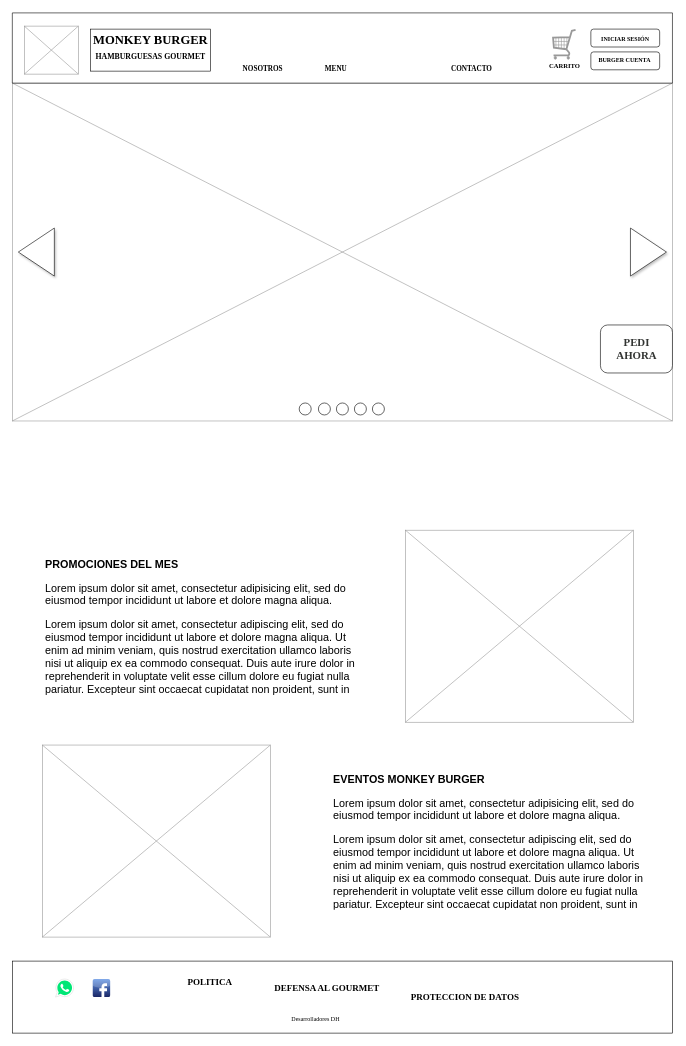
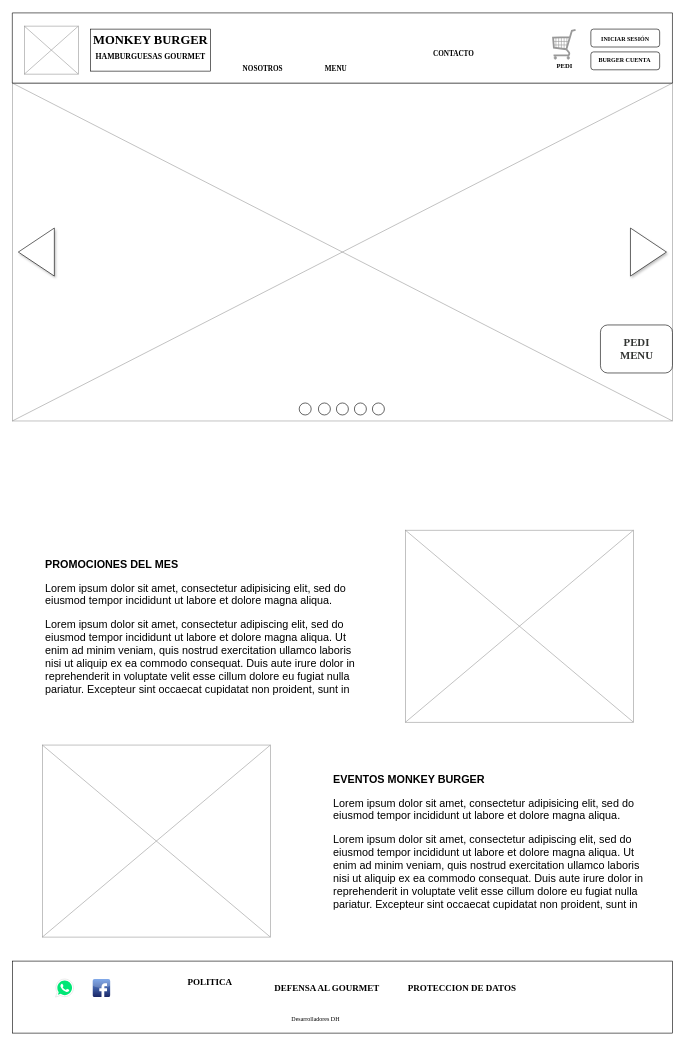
- <mxCell id="39" value="&lt;span style=&quot;font-size: 12px&quot;&gt;&lt;b style=&quot;font-size: 11px&quot;&gt;CARRITO&lt;/b&gt;&lt;/span&gt;" style="text;html=1;resizable=0;autosize=1;align=center;verticalAlign=middle;points=[];fillColor=none;strokeColor=none;rounded=0;fontFamily=Tahoma;fontSize=13;fontColor=#000000;" vertex="1" parent="25"><mxGeometry x="884.67" y="77" width="70" height="20" as="geometry" /></mxCell>
+ <mxCell id="39" value="&lt;span style=&quot;font-size: 12px&quot;&gt;&lt;b style=&quot;font-size: 11px&quot;&gt;PEDI&lt;/b&gt;&lt;/span&gt;" style="text;html=1;resizable=0;autosize=1;align=center;verticalAlign=middle;points=[];fillColor=none;strokeColor=none;rounded=0;fontFamily=Tahoma;fontSize=13;fontColor=#000000;" vertex="1" parent="25"><mxGeometry x="884.67" y="77" width="70" height="20" as="geometry" /></mxCell>
- <mxCell id="32" value="&lt;span style=&quot;font-size: 12px&quot;&gt;&lt;b&gt;CONTACTO&lt;/b&gt;&lt;/span&gt;" style="text;html=1;resizable=0;autosize=1;align=center;verticalAlign=middle;points=[];fillColor=none;strokeColor=none;rounded=0;fontFamily=Tahoma;fontSize=13;fontColor=#000000;" vertex="1" parent="25"><mxGeometry x="724.67" y="83" width="80" height="20" as="geometry" /></mxCell>
+ <mxCell id="32" value="&lt;span style=&quot;font-size: 12px&quot;&gt;&lt;b&gt;CONTACTO&lt;/b&gt;&lt;/span&gt;" style="text;html=1;resizable=0;autosize=1;align=center;verticalAlign=middle;points=[];fillColor=none;strokeColor=none;rounded=0;fontFamily=Tahoma;fontSize=13;fontColor=#000000;" vertex="1" parent="25"><mxGeometry x="694.67" y="58" width="80" height="20" as="geometry" /></mxCell>
- <mxCell id="4" value="&lt;span style=&quot;font-size: 18px&quot;&gt;&lt;b&gt;&lt;font color=&quot;#333533&quot;&gt;PEDI &lt;br&gt;AHORA&lt;/font&gt;&lt;/b&gt;&lt;/span&gt;" style="text;html=1;resizable=0;autosize=1;align=center;verticalAlign=middle;points=[];fillColor=none;strokeColor=none;rounded=0;fontFamily=Tahoma;fontSize=13;fontColor=#000000;" parent="1" vertex="1"><mxGeometry x="1022.003" y="560.997" width="76" height="41" as="geometry" /></mxCell>
+ <mxCell id="4" value="&lt;span style=&quot;font-size: 18px&quot;&gt;&lt;b&gt;&lt;font color=&quot;#333533&quot;&gt;PEDI &lt;br&gt;MENU&lt;/font&gt;&lt;/b&gt;&lt;/span&gt;" style="text;html=1;resizable=0;autosize=1;align=center;verticalAlign=middle;points=[];fillColor=none;strokeColor=none;rounded=0;fontFamily=Tahoma;fontSize=13;fontColor=#000000;" parent="1" vertex="1"><mxGeometry x="1022.003" y="560.997" width="76" height="41" as="geometry" /></mxCell>
- <mxCell id="24" value="&lt;b&gt;&lt;font style=&quot;font-size: 15px&quot;&gt;PROTECCION DE DATOS&lt;/font&gt;&lt;/b&gt;" style="text;html=1;resizable=0;autosize=1;align=center;verticalAlign=middle;points=[];fillColor=none;strokeColor=none;rounded=0;fontFamily=Tahoma;fontSize=17;fontColor=#000000;" vertex="1" parent="16"><mxGeometry x="654" y="45" width="200" height="30" as="geometry" /></mxCell>
+ <mxCell id="24" value="&lt;b&gt;&lt;font style=&quot;font-size: 15px&quot;&gt;PROTECCION DE DATOS&lt;/font&gt;&lt;/b&gt;" style="text;html=1;resizable=0;autosize=1;align=center;verticalAlign=middle;points=[];fillColor=none;strokeColor=none;rounded=0;fontFamily=Tahoma;fontSize=17;fontColor=#000000;" vertex="1" parent="16"><mxGeometry x="649" y="30" width="200" height="30" as="geometry" /></mxCell>
